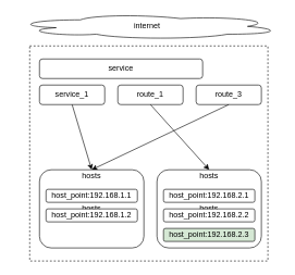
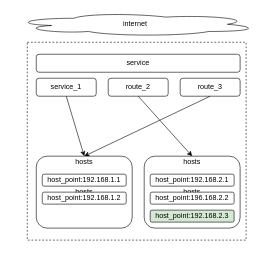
- <mxCell id="4" value="service" style="rounded=1;whiteSpace=wrap;html=1;" parent="1" vertex="1"><mxGeometry x="60" y="90" width="250" height="30" as="geometry" /></mxCell>
+ <mxCell id="4" value="service" style="rounded=1;whiteSpace=wrap;html=1;" parent="1" vertex="1"><mxGeometry x="60" y="90" width="340" height="30" as="geometry" /></mxCell>
- <mxCell id="5" value="route_1" style="rounded=1;whiteSpace=wrap;html=1;" parent="1" vertex="1"><mxGeometry x="180" y="130" width="100" height="30" as="geometry" /></mxCell>
+ <mxCell id="5" value="route_2" style="rounded=1;whiteSpace=wrap;html=1;" parent="1" vertex="1"><mxGeometry x="180" y="130" width="100" height="30" as="geometry" /></mxCell>
- <mxCell id="14" value="host_point:192.168.2.2" style="rounded=1;whiteSpace=wrap;html=1;" parent="11" vertex="1"><mxGeometry x="10" y="60" width="140" height="20" as="geometry" /></mxCell>
+ <mxCell id="14" value="host_point:196.168.2.2" style="rounded=1;whiteSpace=wrap;html=1;" parent="11" vertex="1"><mxGeometry x="10" y="60" width="140" height="20" as="geometry" /></mxCell>
